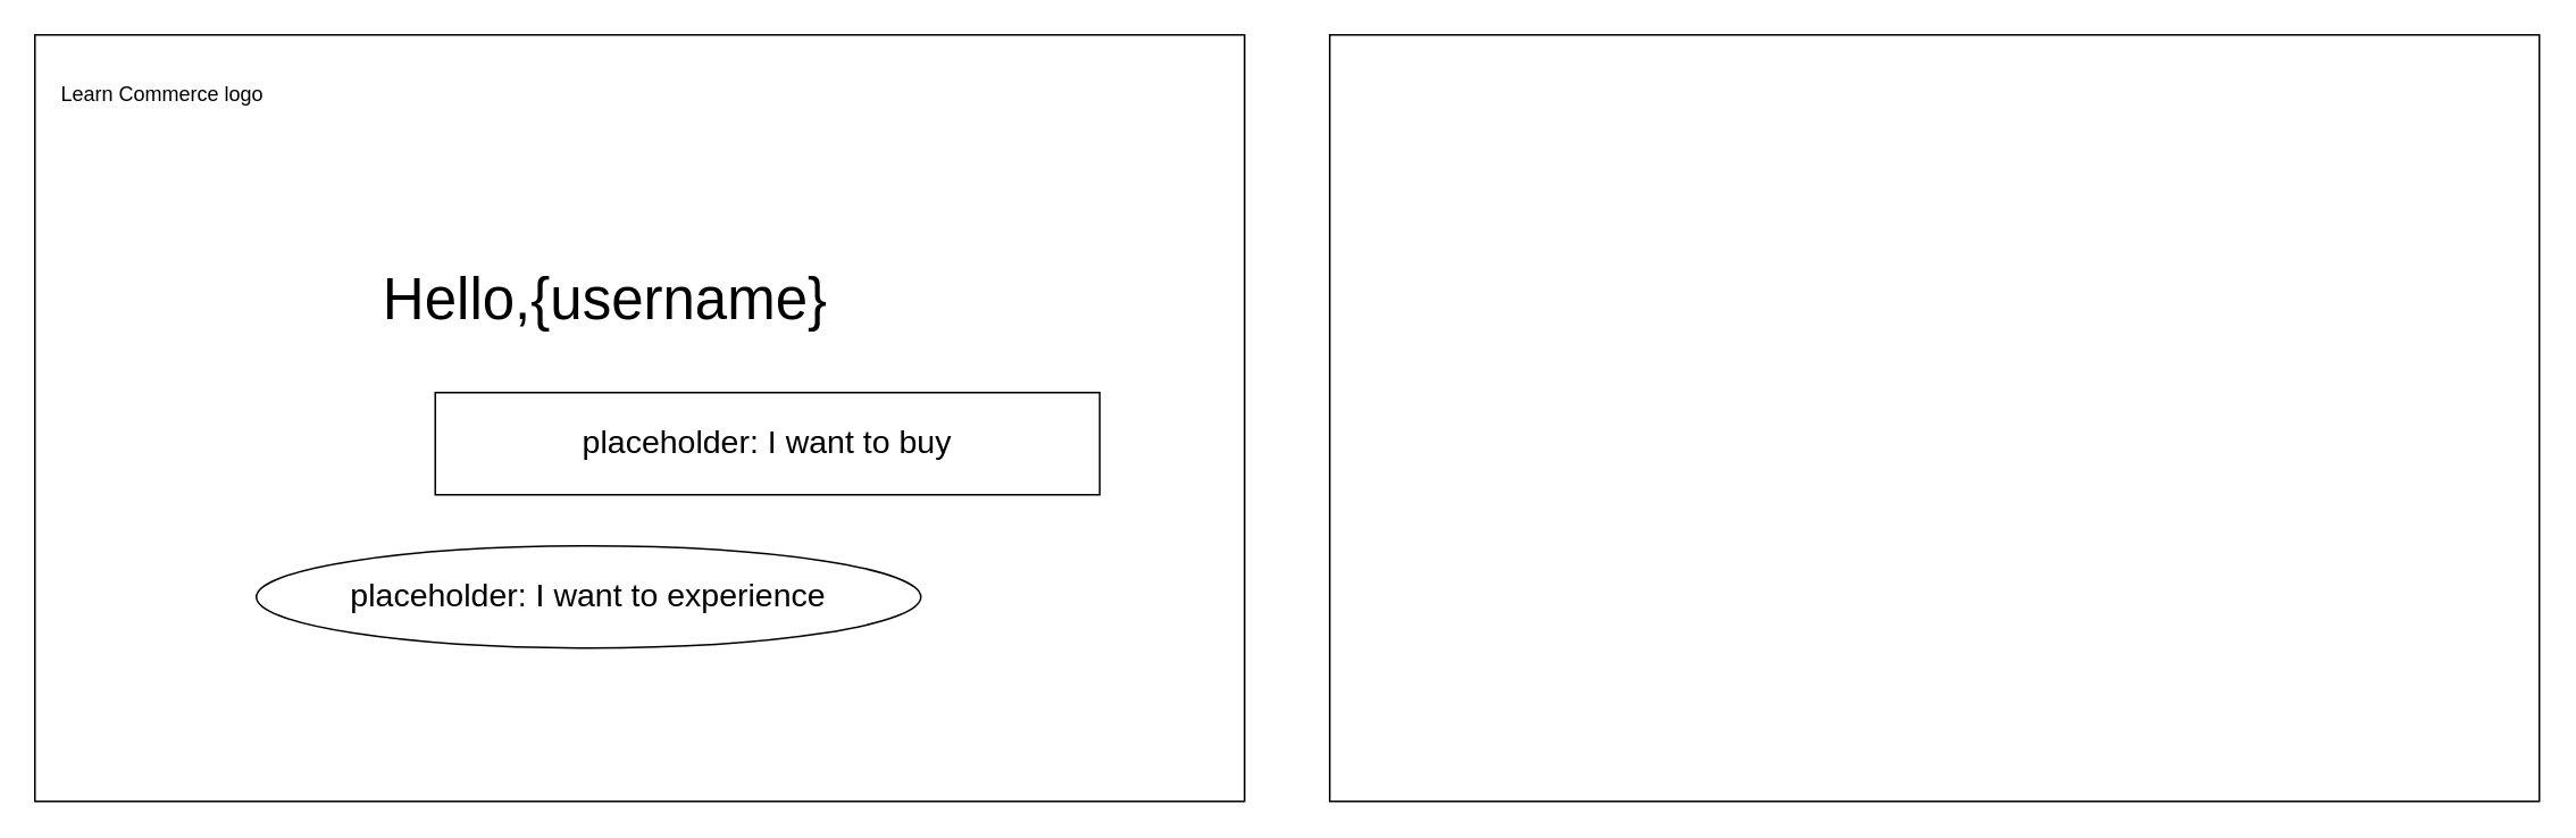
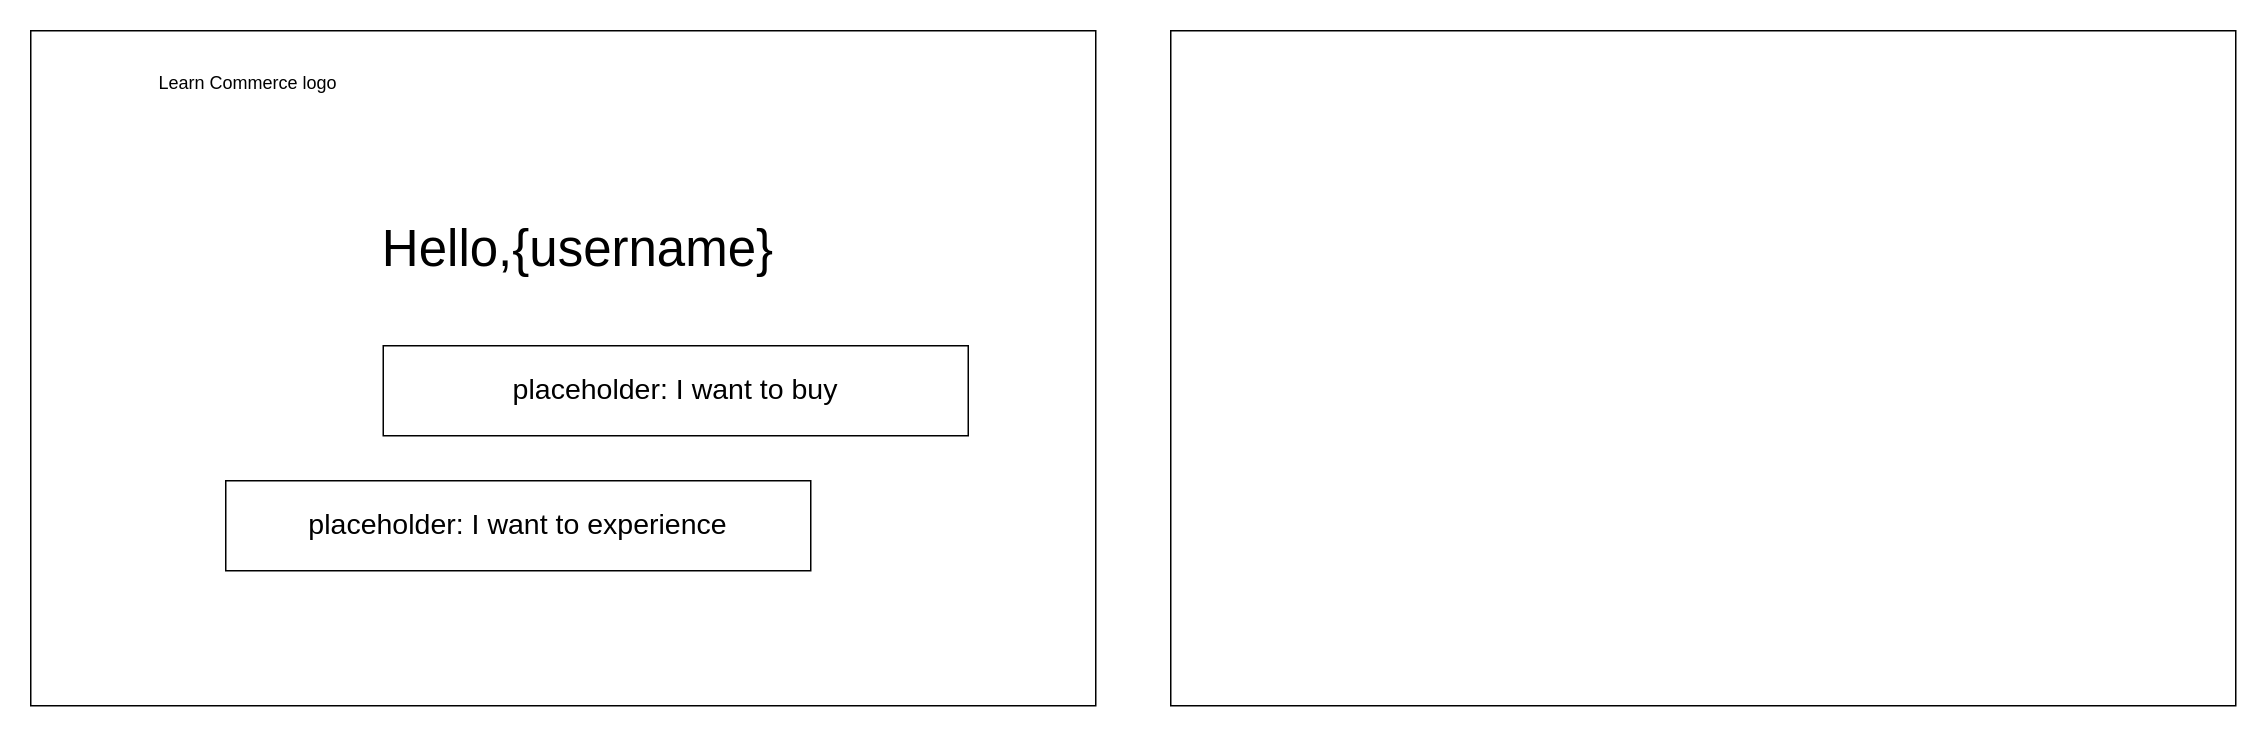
- <mxCell id="3" value="Learn Commerce logo" style="text;html=1;strokeColor=none;fillColor=none;align=center;verticalAlign=middle;whiteSpace=wrap;rounded=0;" parent="1" vertex="1"><mxGeometry x="30" y="40" width="130" height="30" as="geometry" /></mxCell>
+ <mxCell id="3" value="Learn Commerce logo" style="text;html=1;strokeColor=none;fillColor=none;align=center;verticalAlign=middle;whiteSpace=wrap;rounded=0;" parent="1" vertex="1"><mxGeometry x="100" y="40" width="130" height="30" as="geometry" /></mxCell>
- <mxCell id="4" value="Hello,{username}" style="text;html=1;strokeColor=none;fillColor=none;align=center;verticalAlign=middle;whiteSpace=wrap;rounded=0;fontSize=34;" parent="1" vertex="1"><mxGeometry x="200" y="160" width="310" height="30" as="geometry" /></mxCell>
+ <mxCell id="4" value="Hello,{username}" style="text;html=1;strokeColor=none;fillColor=none;align=center;verticalAlign=middle;whiteSpace=wrap;rounded=0;fontSize=34;" parent="1" vertex="1"><mxGeometry x="230" y="150" width="310" height="30" as="geometry" /></mxCell>
- <mxCell id="7" value="placeholder: I want to experience" style="ellipse;whiteSpace=wrap;html=1;fontSize=19;" parent="1" vertex="1"><mxGeometry x="150" y="320" width="390" height="60" as="geometry" /></mxCell>
+ <mxCell id="7" value="placeholder: I want to experience" style="rounded=0;whiteSpace=wrap;html=1;fontSize=19;" parent="1" vertex="1"><mxGeometry x="150" y="320" width="390" height="60" as="geometry" /></mxCell>
